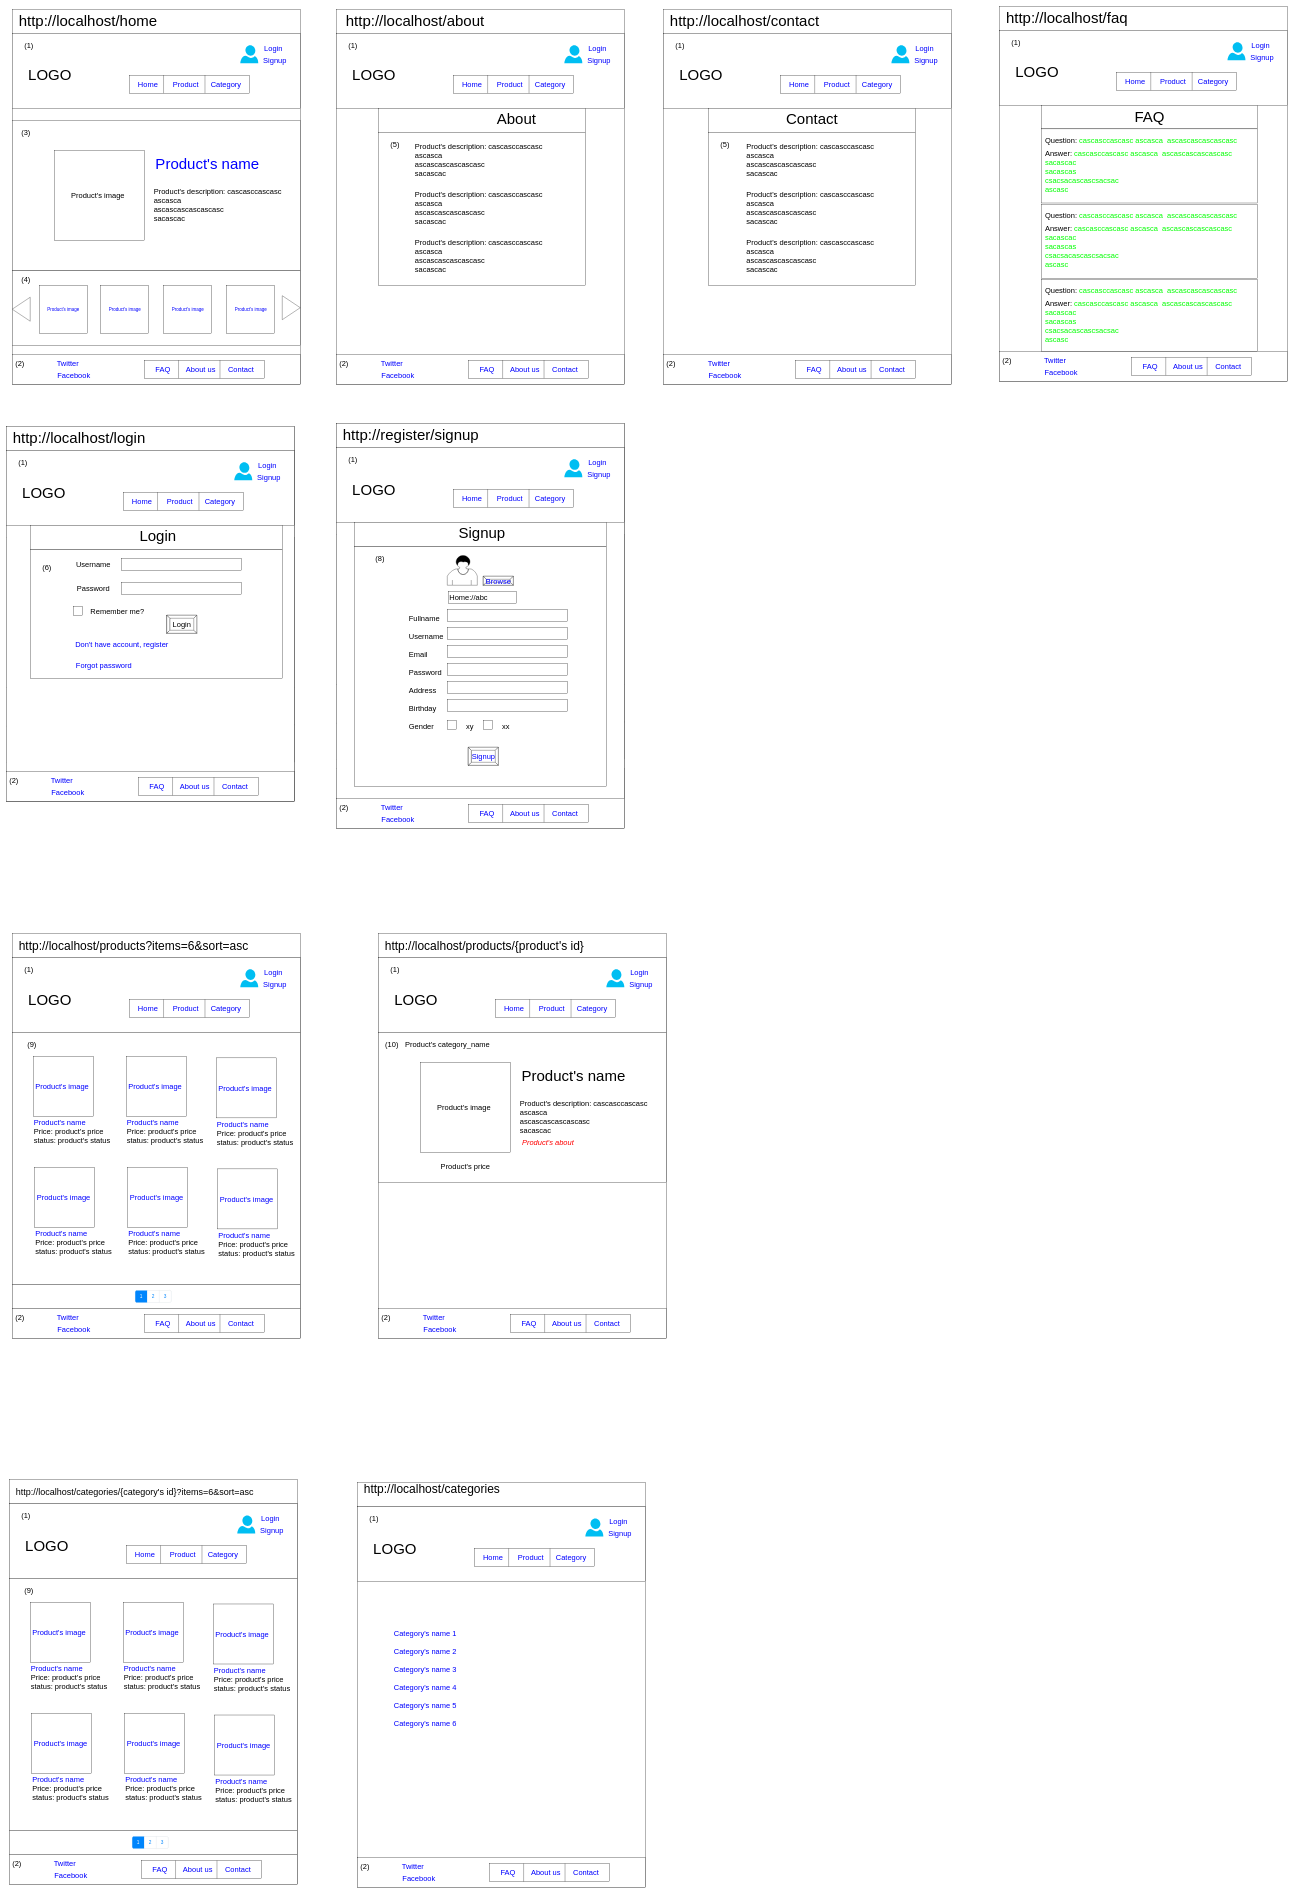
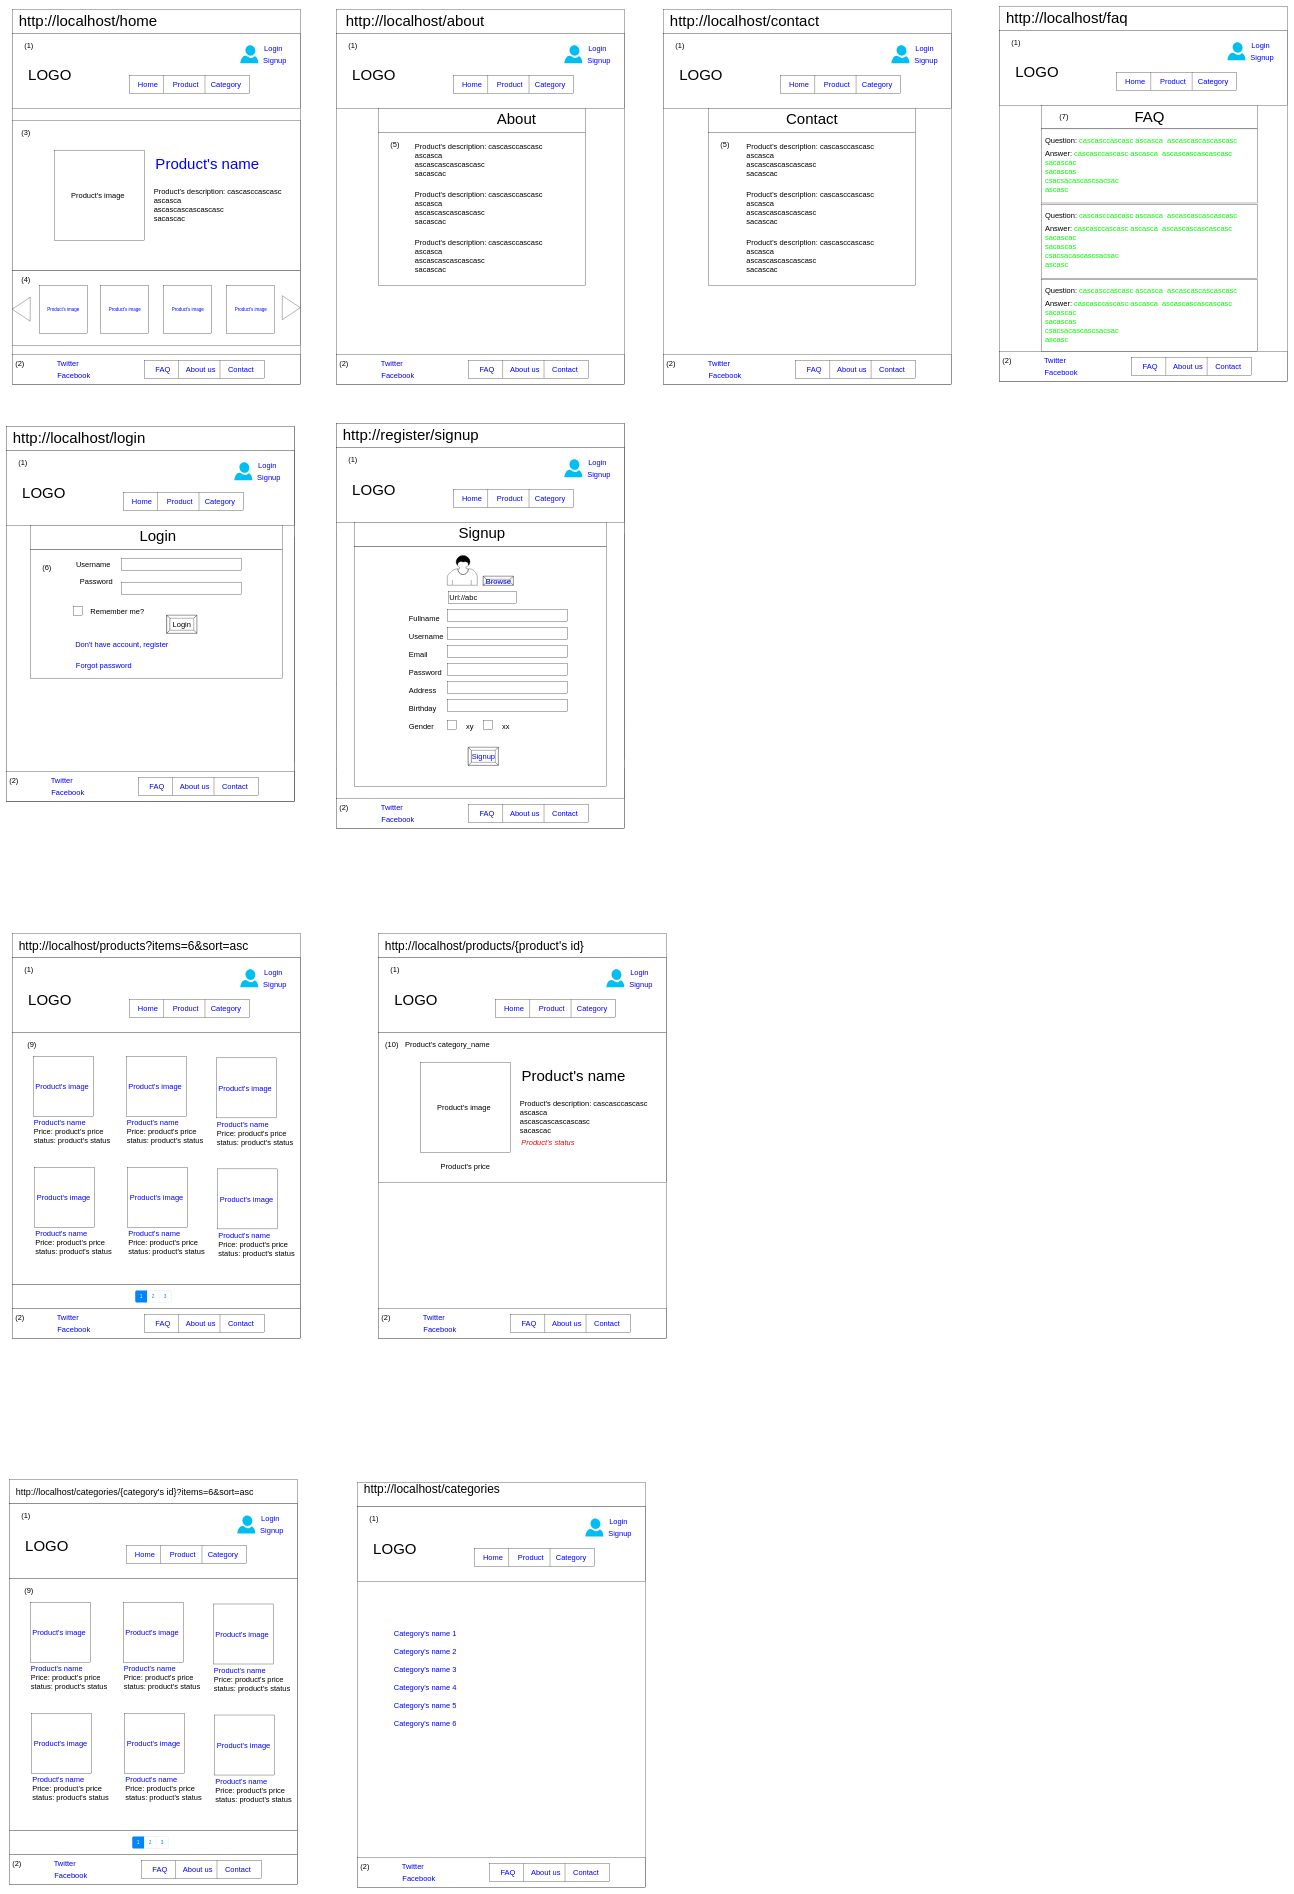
+ <mxCell id="381" value="&lt;font style=&quot;font-size: 25px&quot;&gt;&lt;font style=&quot;font-size: 25px&quot;&gt;(&lt;/font&gt;7)&lt;/font&gt;" style="text;html=1;align=center;verticalAlign=middle;resizable=0;points=[];autosize=1;" vertex="1" parent="375"><mxGeometry x="50" y="24.7" width="50" height="20" as="geometry" /></mxCell>
- <mxCell id="420" value="&lt;font style=&quot;font-size: 25px&quot;&gt;&lt;font style=&quot;font-size: 25px&quot;&gt;(&lt;/font&gt;8)&lt;/font&gt;" style="text;html=1;align=center;verticalAlign=middle;resizable=0;points=[];autosize=1;" vertex="1" parent="398"><mxGeometry x="60" y="110" width="50" height="20" as="geometry" /></mxCell>
- <mxCell id="365" value="&lt;div&gt;&lt;font style=&quot;font-size: 25px&quot;&gt;Password&lt;br&gt;&lt;/font&gt;&lt;/div&gt;" style="text;html=1;align=center;verticalAlign=middle;resizable=0;points=[];autosize=1;fontColor=#000000;" vertex="1" parent="362"><mxGeometry x="5" y="90" width="130" height="20" as="geometry" /></mxCell>
+ <mxCell id="365" value="&lt;div&gt;&lt;font style=&quot;font-size: 25px&quot;&gt;Password&lt;br&gt;&lt;/font&gt;&lt;/div&gt;" style="text;html=1;align=center;verticalAlign=middle;resizable=0;points=[];autosize=1;fontColor=#000000;" vertex="1" parent="362"><mxGeometry x="15" y="65" width="130" height="20" as="geometry" /></mxCell>
- <mxCell id="419" value="&lt;font style=&quot;font-size: 25px&quot;&gt;Home://&lt;/font&gt;&lt;font style=&quot;font-size: 25px&quot;&gt;abc&lt;/font&gt;" style="rounded=0;whiteSpace=wrap;html=1;fontColor=#000000;align=left;" vertex="1" parent="416"><mxGeometry x="5" y="120" width="225" height="40" as="geometry" /></mxCell>
+ <mxCell id="419" value="&lt;font style=&quot;font-size: 25px&quot;&gt;Url://&lt;/font&gt;&lt;font style=&quot;font-size: 25px&quot;&gt;abc&lt;/font&gt;" style="rounded=0;whiteSpace=wrap;html=1;fontColor=#000000;align=left;" vertex="1" parent="416"><mxGeometry x="5" y="120" width="225" height="40" as="geometry" /></mxCell>
- <mxCell id="526" value="&lt;font color=&quot;#FF0000&quot;&gt;&lt;i&gt;&lt;font style=&quot;font-size: 25px&quot;&gt;Product's about&lt;/font&gt;&lt;/i&gt;&lt;/font&gt;" style="text;html=1;align=center;verticalAlign=middle;resizable=0;points=[];autosize=1;" vertex="1" parent="519"><mxGeometry x="470" y="355" width="190" height="20" as="geometry" /></mxCell>
+ <mxCell id="526" value="&lt;font color=&quot;#FF0000&quot;&gt;&lt;i&gt;&lt;font style=&quot;font-size: 25px&quot;&gt;Product's status&lt;/font&gt;&lt;/i&gt;&lt;/font&gt;" style="text;html=1;align=center;verticalAlign=middle;resizable=0;points=[];autosize=1;" vertex="1" parent="519"><mxGeometry x="470" y="355" width="190" height="20" as="geometry" /></mxCell>
